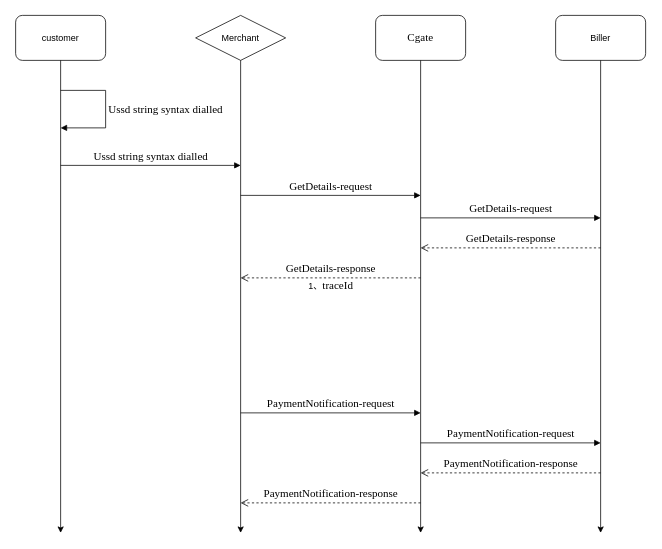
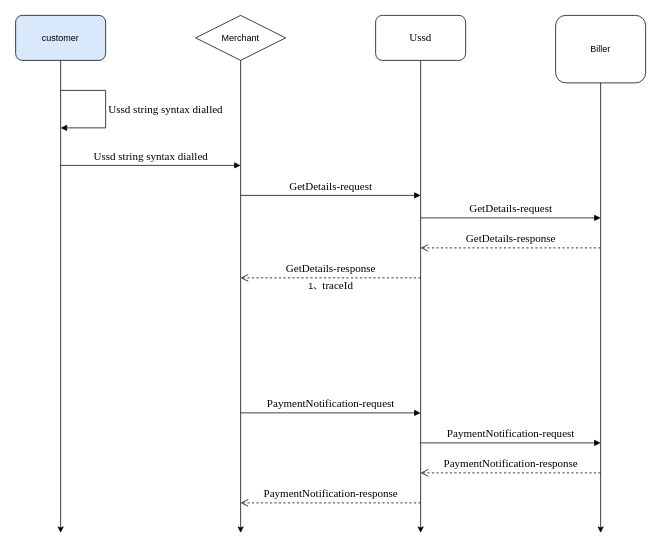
- <mxCell id="12" value="customer" style="rounded=1;whiteSpace=wrap;html=1;" vertex="1" parent="1"><mxGeometry x="20" y="20" width="120" height="60" as="geometry" /></mxCell>
+ <mxCell id="12" value="customer" style="rounded=1;whiteSpace=wrap;html=1;fillColor=#dae8fc;" vertex="1" parent="1"><mxGeometry x="20" y="20" width="120" height="60" as="geometry" /></mxCell>
- <mxCell id="4" value="&lt;div&gt;&lt;span style=&quot;font-size: 11.04pt ; font-family: &amp;#34;calibri light&amp;#34;&quot;&gt;Cgate&lt;/span&gt;&lt;/div&gt;" style="rounded=1;whiteSpace=wrap;html=1;" vertex="1" parent="1"><mxGeometry x="500" y="20" width="120" height="60" as="geometry" /></mxCell>
+ <mxCell id="4" value="&lt;div&gt;&lt;span style=&quot;font-size: 11.04pt ; font-family: &amp;#34;calibri light&amp;#34;&quot;&gt;Ussd&lt;/span&gt;&lt;/div&gt;" style="rounded=1;whiteSpace=wrap;html=1;" vertex="1" parent="1"><mxGeometry x="500" y="20" width="120" height="60" as="geometry" /></mxCell>
- <mxCell id="6" value="Biller" style="rounded=1;whiteSpace=wrap;html=1;" vertex="1" parent="1"><mxGeometry x="740" y="20" width="120" height="60" as="geometry" /></mxCell>
+ <mxCell id="6" value="Biller" style="rounded=1;whiteSpace=wrap;html=1;" vertex="1" parent="1"><mxGeometry x="740" y="20" width="120" height="90" as="geometry" /></mxCell>
